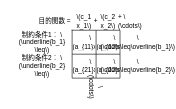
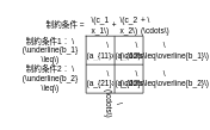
- <mxCell id="10" value="目的関数 =" style="text;html=1;strokeColor=none;fillColor=none;align=right;verticalAlign=middle;whiteSpace=wrap;rounded=0;fontSize=11;" vertex="1" parent="1"><mxGeometry x="40" y="20" width="80" height="30" as="geometry" /></mxCell>
+ <mxCell id="10" value="制約条件 =" style="text;html=1;strokeColor=none;fillColor=none;align=right;verticalAlign=middle;whiteSpace=wrap;rounded=0;fontSize=11;" vertex="1" parent="1"><mxGeometry x="40" y="20" width="80" height="30" as="geometry" /></mxCell>
